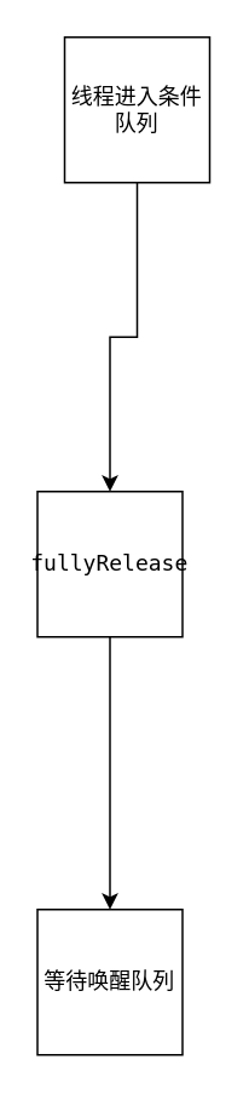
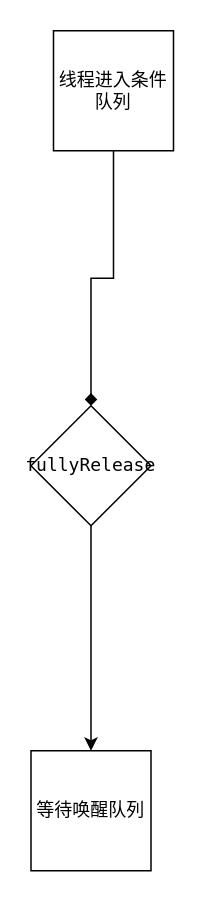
- <mxCell id="2" style="edgeStyle=orthogonalEdgeStyle;rounded=0;orthogonalLoop=1;jettySize=auto;html=1;exitX=0.5;exitY=1;exitDx=0;exitDy=0;entryX=0.5;entryY=0;entryDx=0;entryDy=0;" parent="1" source="3" target="5" edge="1"><mxGeometry relative="1" as="geometry" /></mxCell>
+ <mxCell id="2" style="edgeStyle=orthogonalEdgeStyle;rounded=0;orthogonalLoop=1;jettySize=auto;html=1;exitX=0.5;exitY=1;exitDx=0;exitDy=0;entryX=0.5;entryY=0;entryDx=0;entryDy=0;endArrow=diamond;" parent="1" source="3" target="5" edge="1"><mxGeometry relative="1" as="geometry" /></mxCell>
- <mxCell id="5" value="&lt;div data-docx-has-block-data=&quot;false&quot; data-page-id=&quot;JWIHdLKR7os5VGxqLkpcncQonbc&quot;&gt;&lt;div class=&quot;old-record-id-doxcnqOImzUzMqzDm0bQGp4zcqm&quot;&gt;&lt;code&gt;fullyRelease&lt;/code&gt;&lt;/div&gt;&lt;/div&gt;" style="whiteSpace=wrap;html=1;aspect=fixed;" parent="1" vertex="1"><mxGeometry x="20" y="270" width="80" height="80" as="geometry" /></mxCell>
+ <mxCell id="5" value="&lt;div data-docx-has-block-data=&quot;false&quot; data-page-id=&quot;JWIHdLKR7os5VGxqLkpcncQonbc&quot;&gt;&lt;div class=&quot;old-record-id-doxcnqOImzUzMqzDm0bQGp4zcqm&quot;&gt;&lt;code&gt;fullyRelease&lt;/code&gt;&lt;/div&gt;&lt;/div&gt;" style="rhombus;whiteSpace=wrap;html=1;aspect=fixed;" parent="1" vertex="1"><mxGeometry x="20" y="270" width="80" height="80" as="geometry" /></mxCell>
